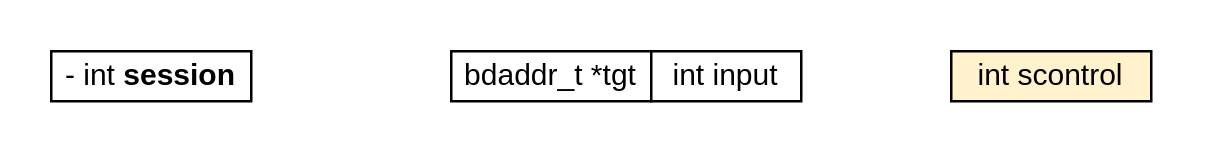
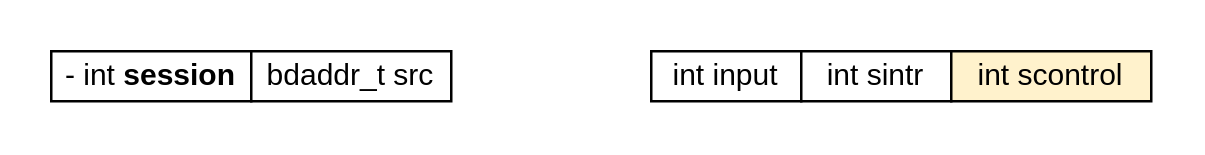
+ <mxCell id="3" value="bdaddr_t src" style="rounded=0;whiteSpace=wrap;html=1;" vertex="1" parent="1"><mxGeometry x="100" y="20" width="80" height="20" as="geometry" /></mxCell>
- <mxCell id="4" value="bdaddr_t *tgt" style="rounded=0;whiteSpace=wrap;html=1;" vertex="1" parent="1"><mxGeometry x="180" y="20" width="80" height="20" as="geometry" /></mxCell>
+ <mxCell id="6" value="int sintr" style="rounded=0;whiteSpace=wrap;html=1;" vertex="1" parent="1"><mxGeometry x="320" y="20" width="60" height="20" as="geometry" /></mxCell>
